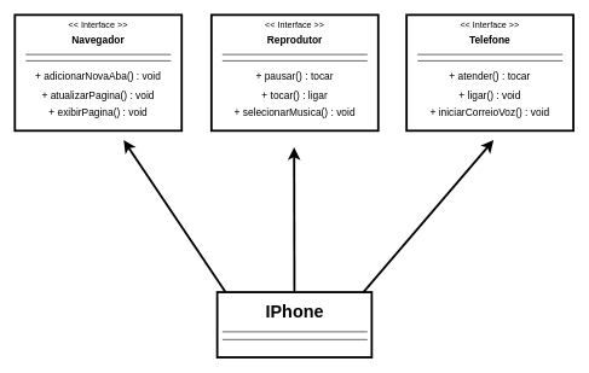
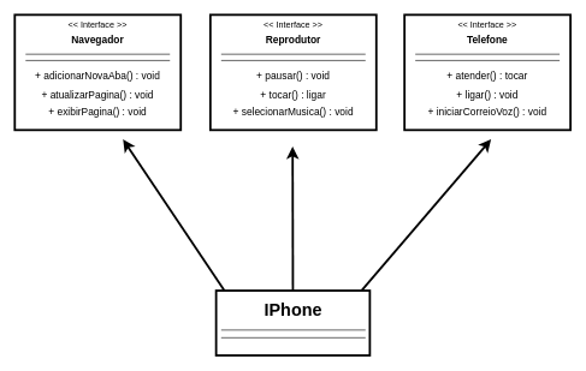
- <mxCell id="16" value="+ pausar() : tocar" style="text;strokeColor=none;align=center;fillColor=none;html=1;verticalAlign=middle;whiteSpace=wrap;rounded=0;fontSize=14;" vertex="1" parent="11"><mxGeometry x="15" y="70" width="200" height="30" as="geometry" /></mxCell>
+ <mxCell id="16" value="+ pausar() : void" style="text;strokeColor=none;align=center;fillColor=none;html=1;verticalAlign=middle;whiteSpace=wrap;rounded=0;fontSize=14;" vertex="1" parent="11"><mxGeometry x="15" y="70" width="200" height="30" as="geometry" /></mxCell>
